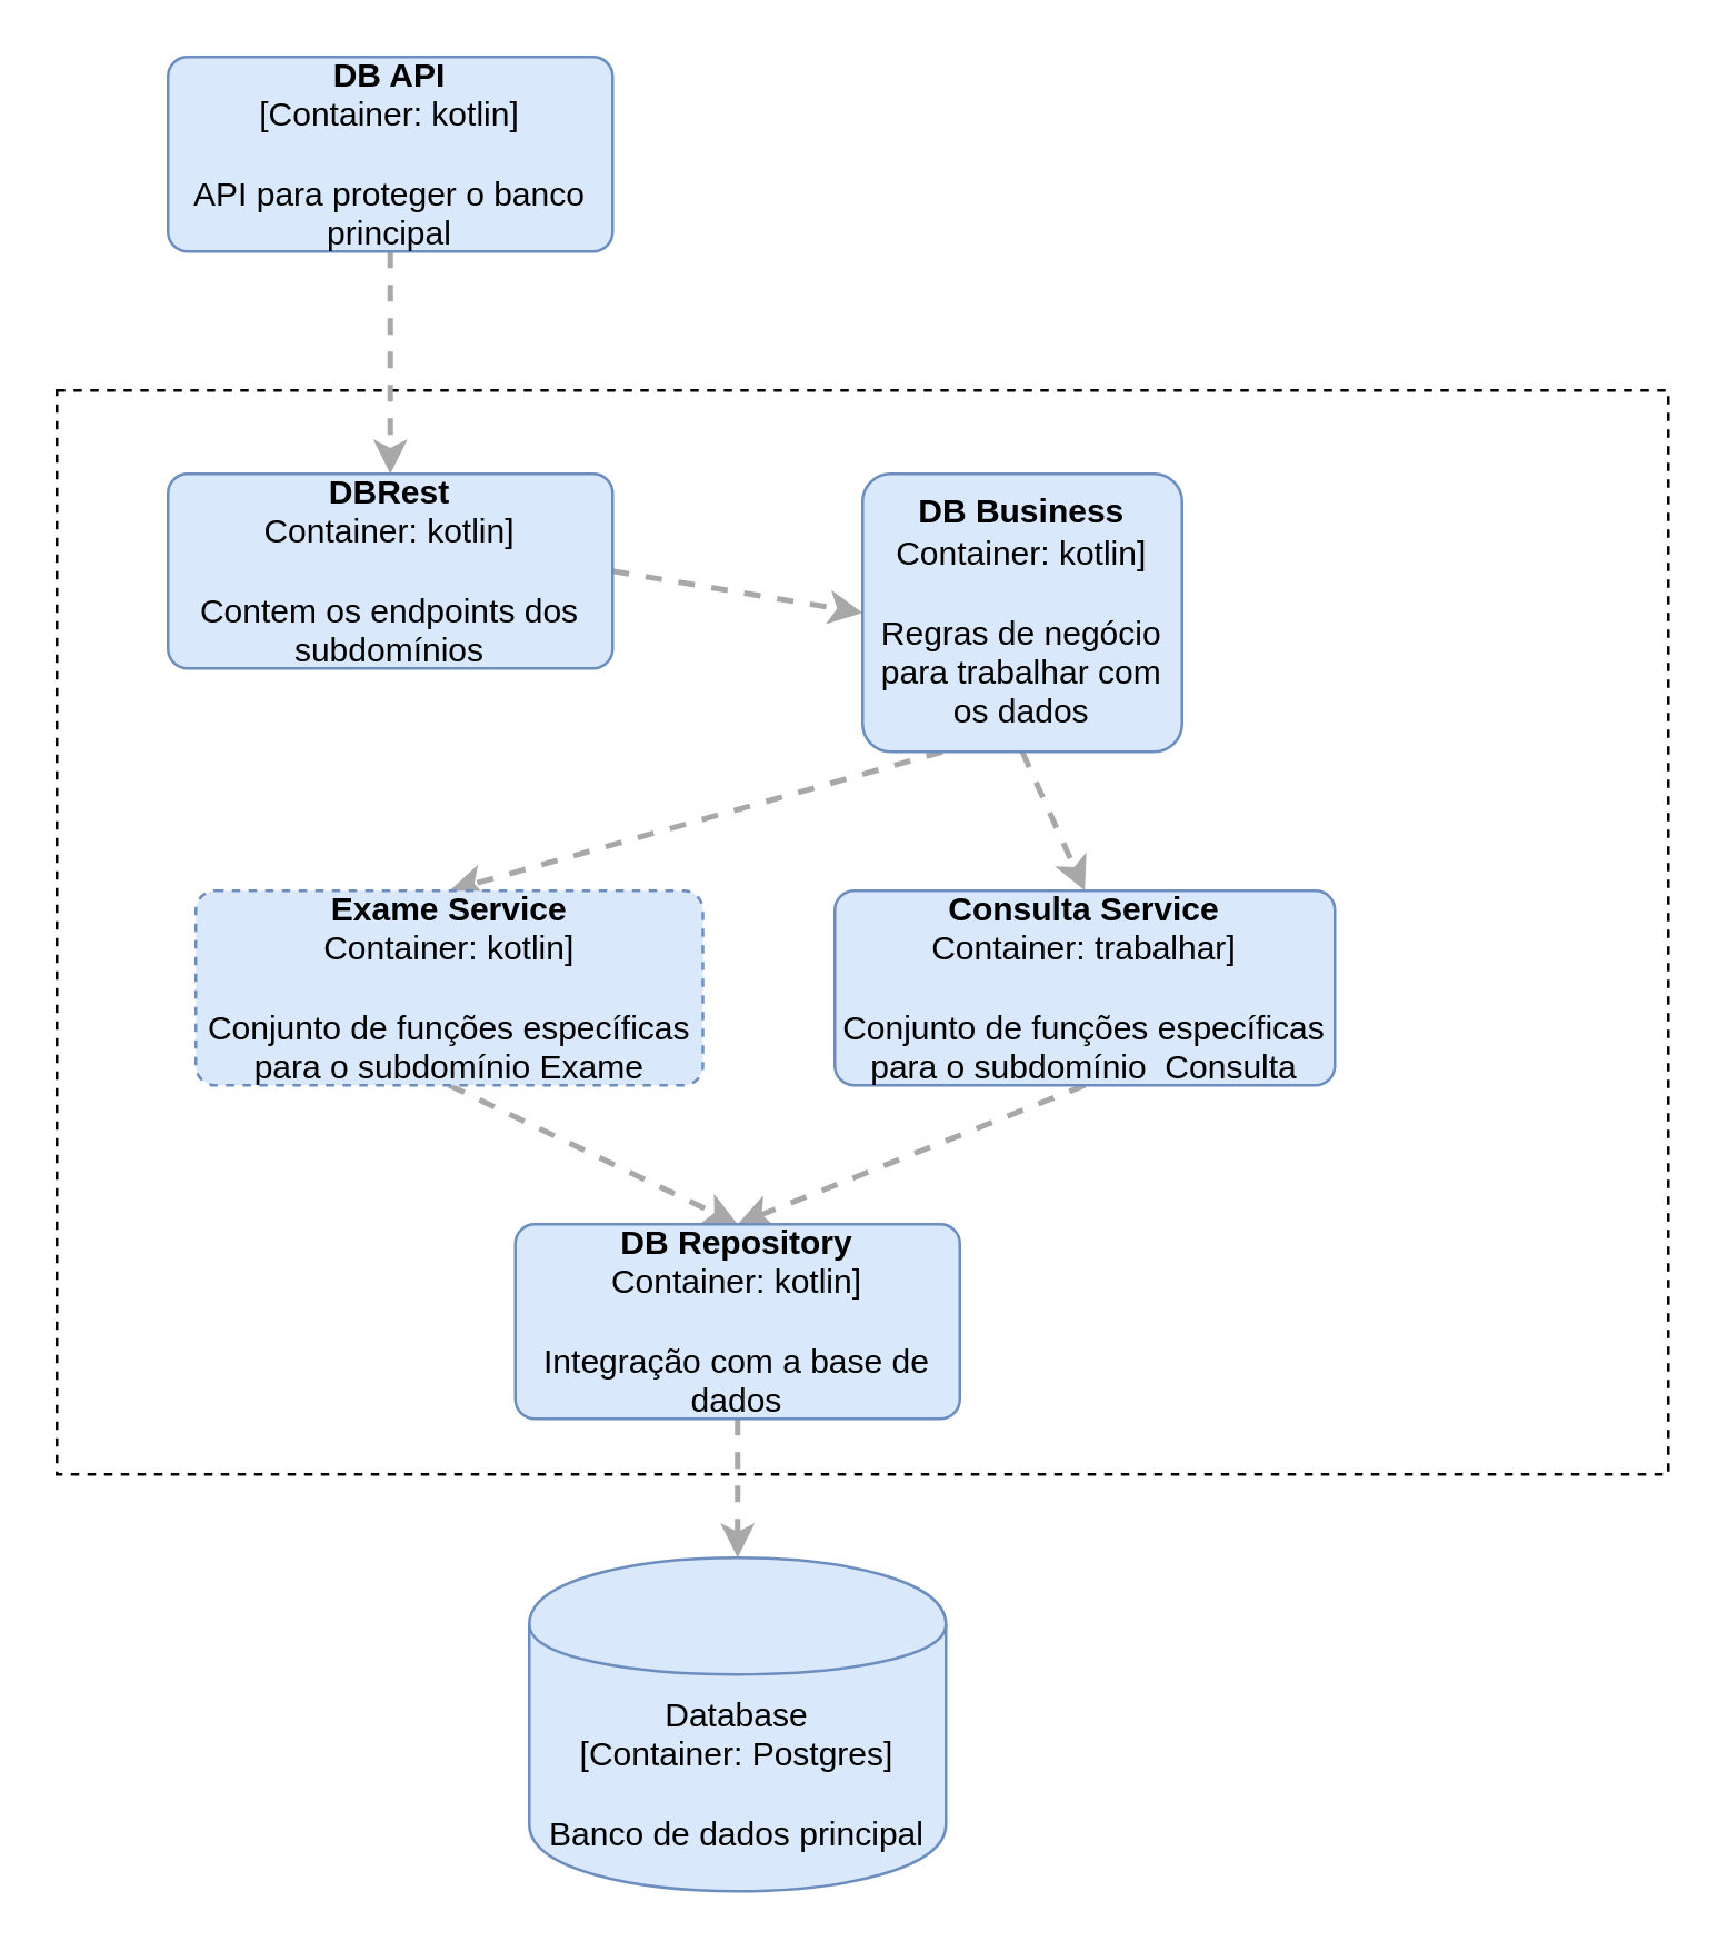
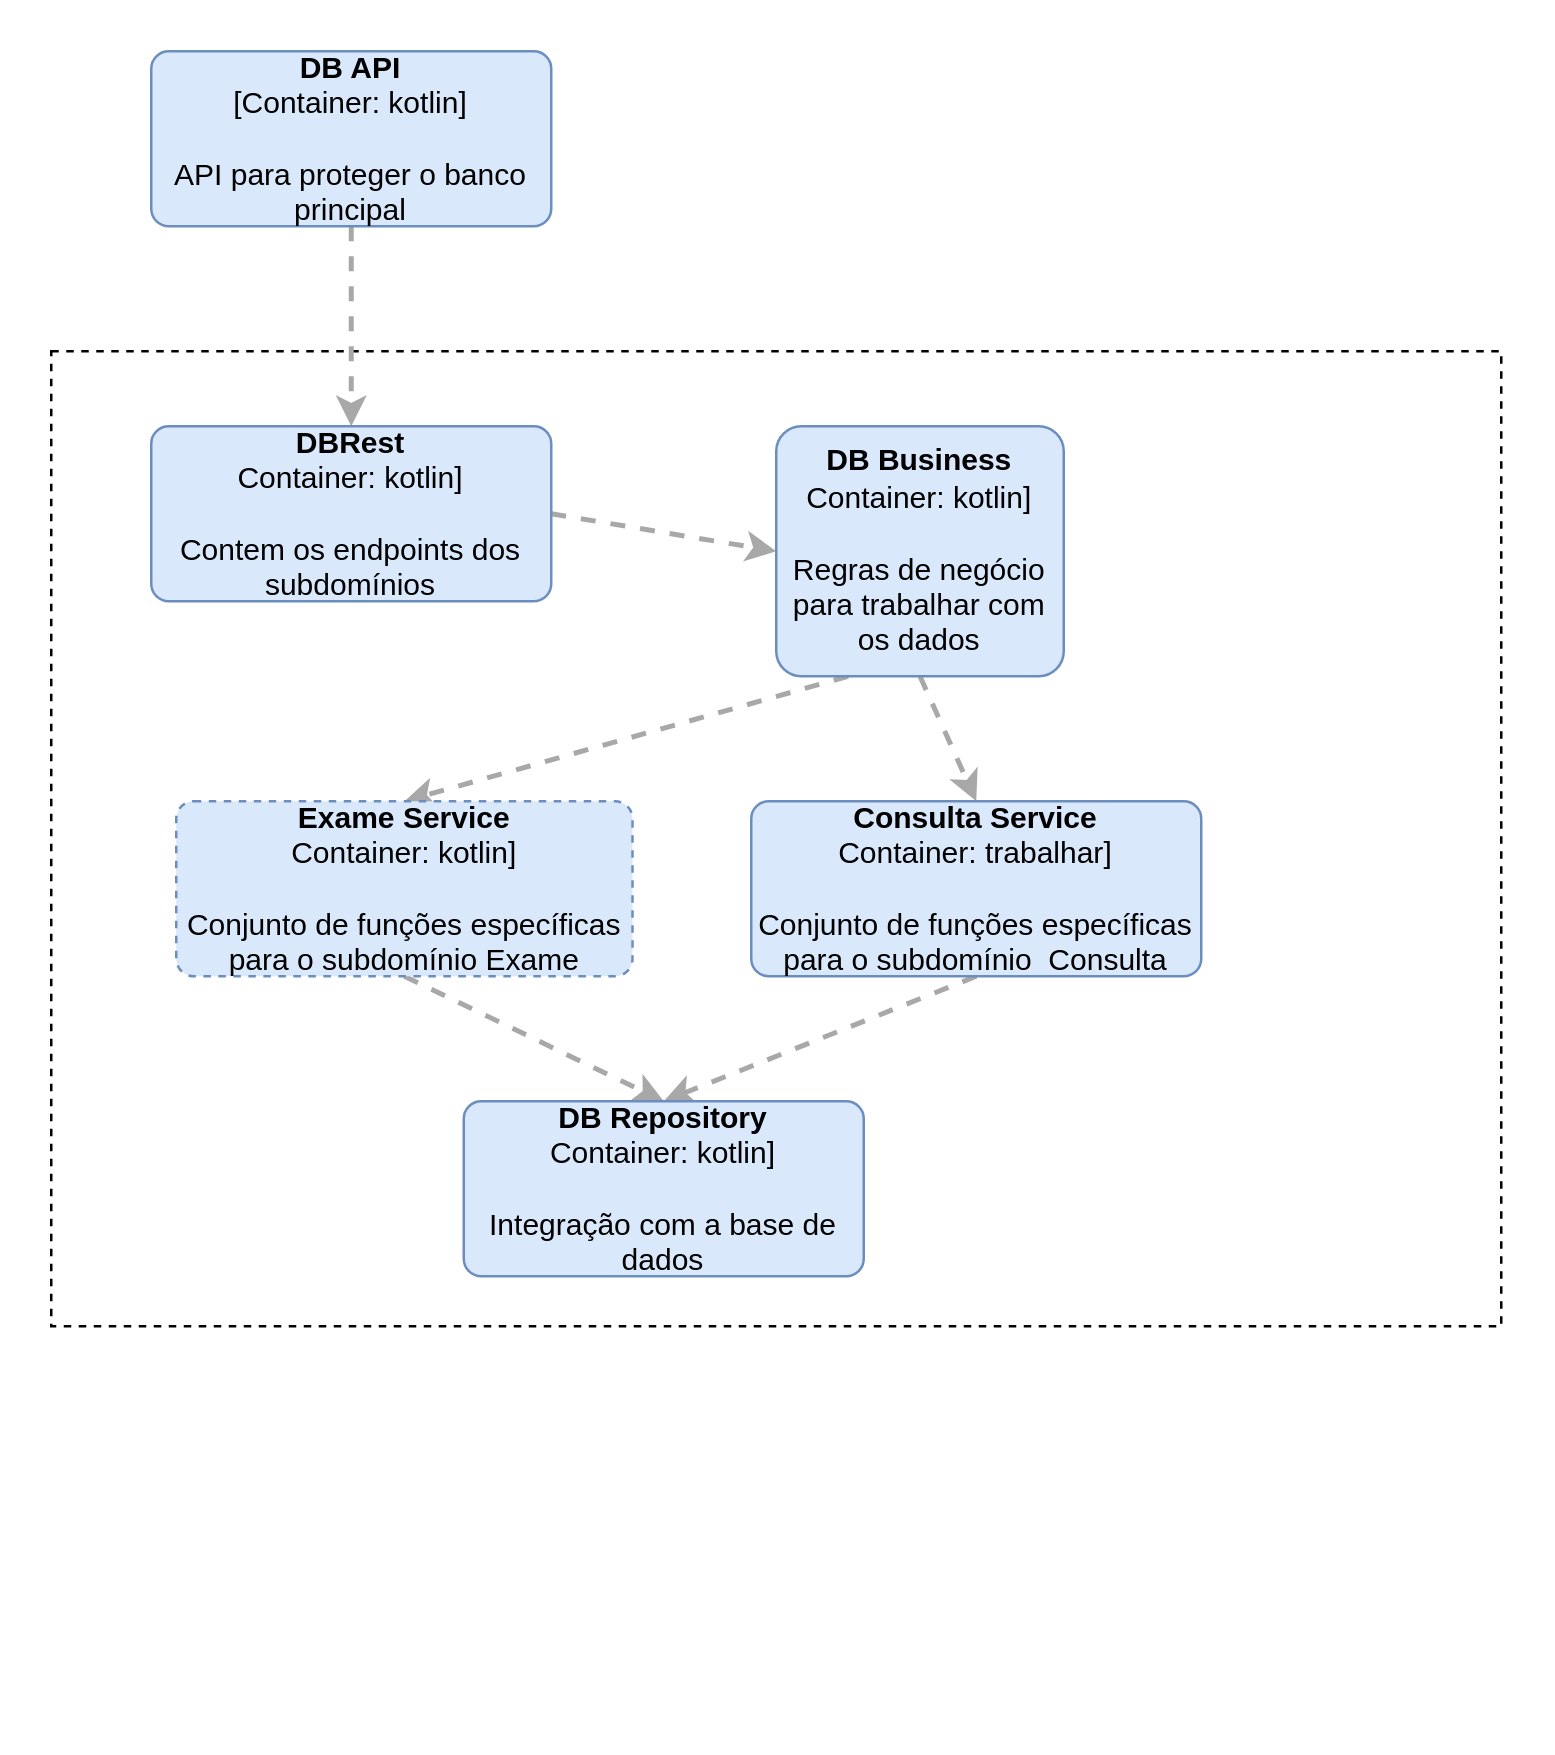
- <mxCell id="15" style="edgeStyle=none;rounded=0;orthogonalLoop=1;jettySize=auto;html=1;exitX=0.5;exitY=1;exitDx=0;exitDy=0;exitPerimeter=0;entryX=0.5;entryY=0;entryDx=0;entryDy=0;entryPerimeter=0;dashed=1;strokeColor=#A8A8A8;strokeWidth=2;" edge="1" parent="1" source="16" target="5"><mxGeometry relative="1" as="geometry" /></mxCell>
- <mxCell id="5" value="&lt;span&gt;Database&lt;/span&gt;&lt;div&gt;[Container:&amp;nbsp;Postgres]&lt;/div&gt;&lt;br&gt;&lt;div&gt;Banco de dados principal&lt;/div&gt;" style="shape=cylinder;whiteSpace=wrap;html=1;boundedLbl=1;rounded=0;labelBackgroundColor=none;fillColor=#dae8fc;fontSize=12;fontColor=#000000;align=center;strokeColor=#6c8ebf;points=[[0.5,0,0],[1,0.25,0],[1,0.5,0],[1,0.75,0],[0.5,1,0],[0,0.75,0],[0,0.5,0],[0,0.25,0]];" vertex="1" parent="1"><mxGeometry x="190" y="560" width="150" height="120" as="geometry" /></mxCell>
